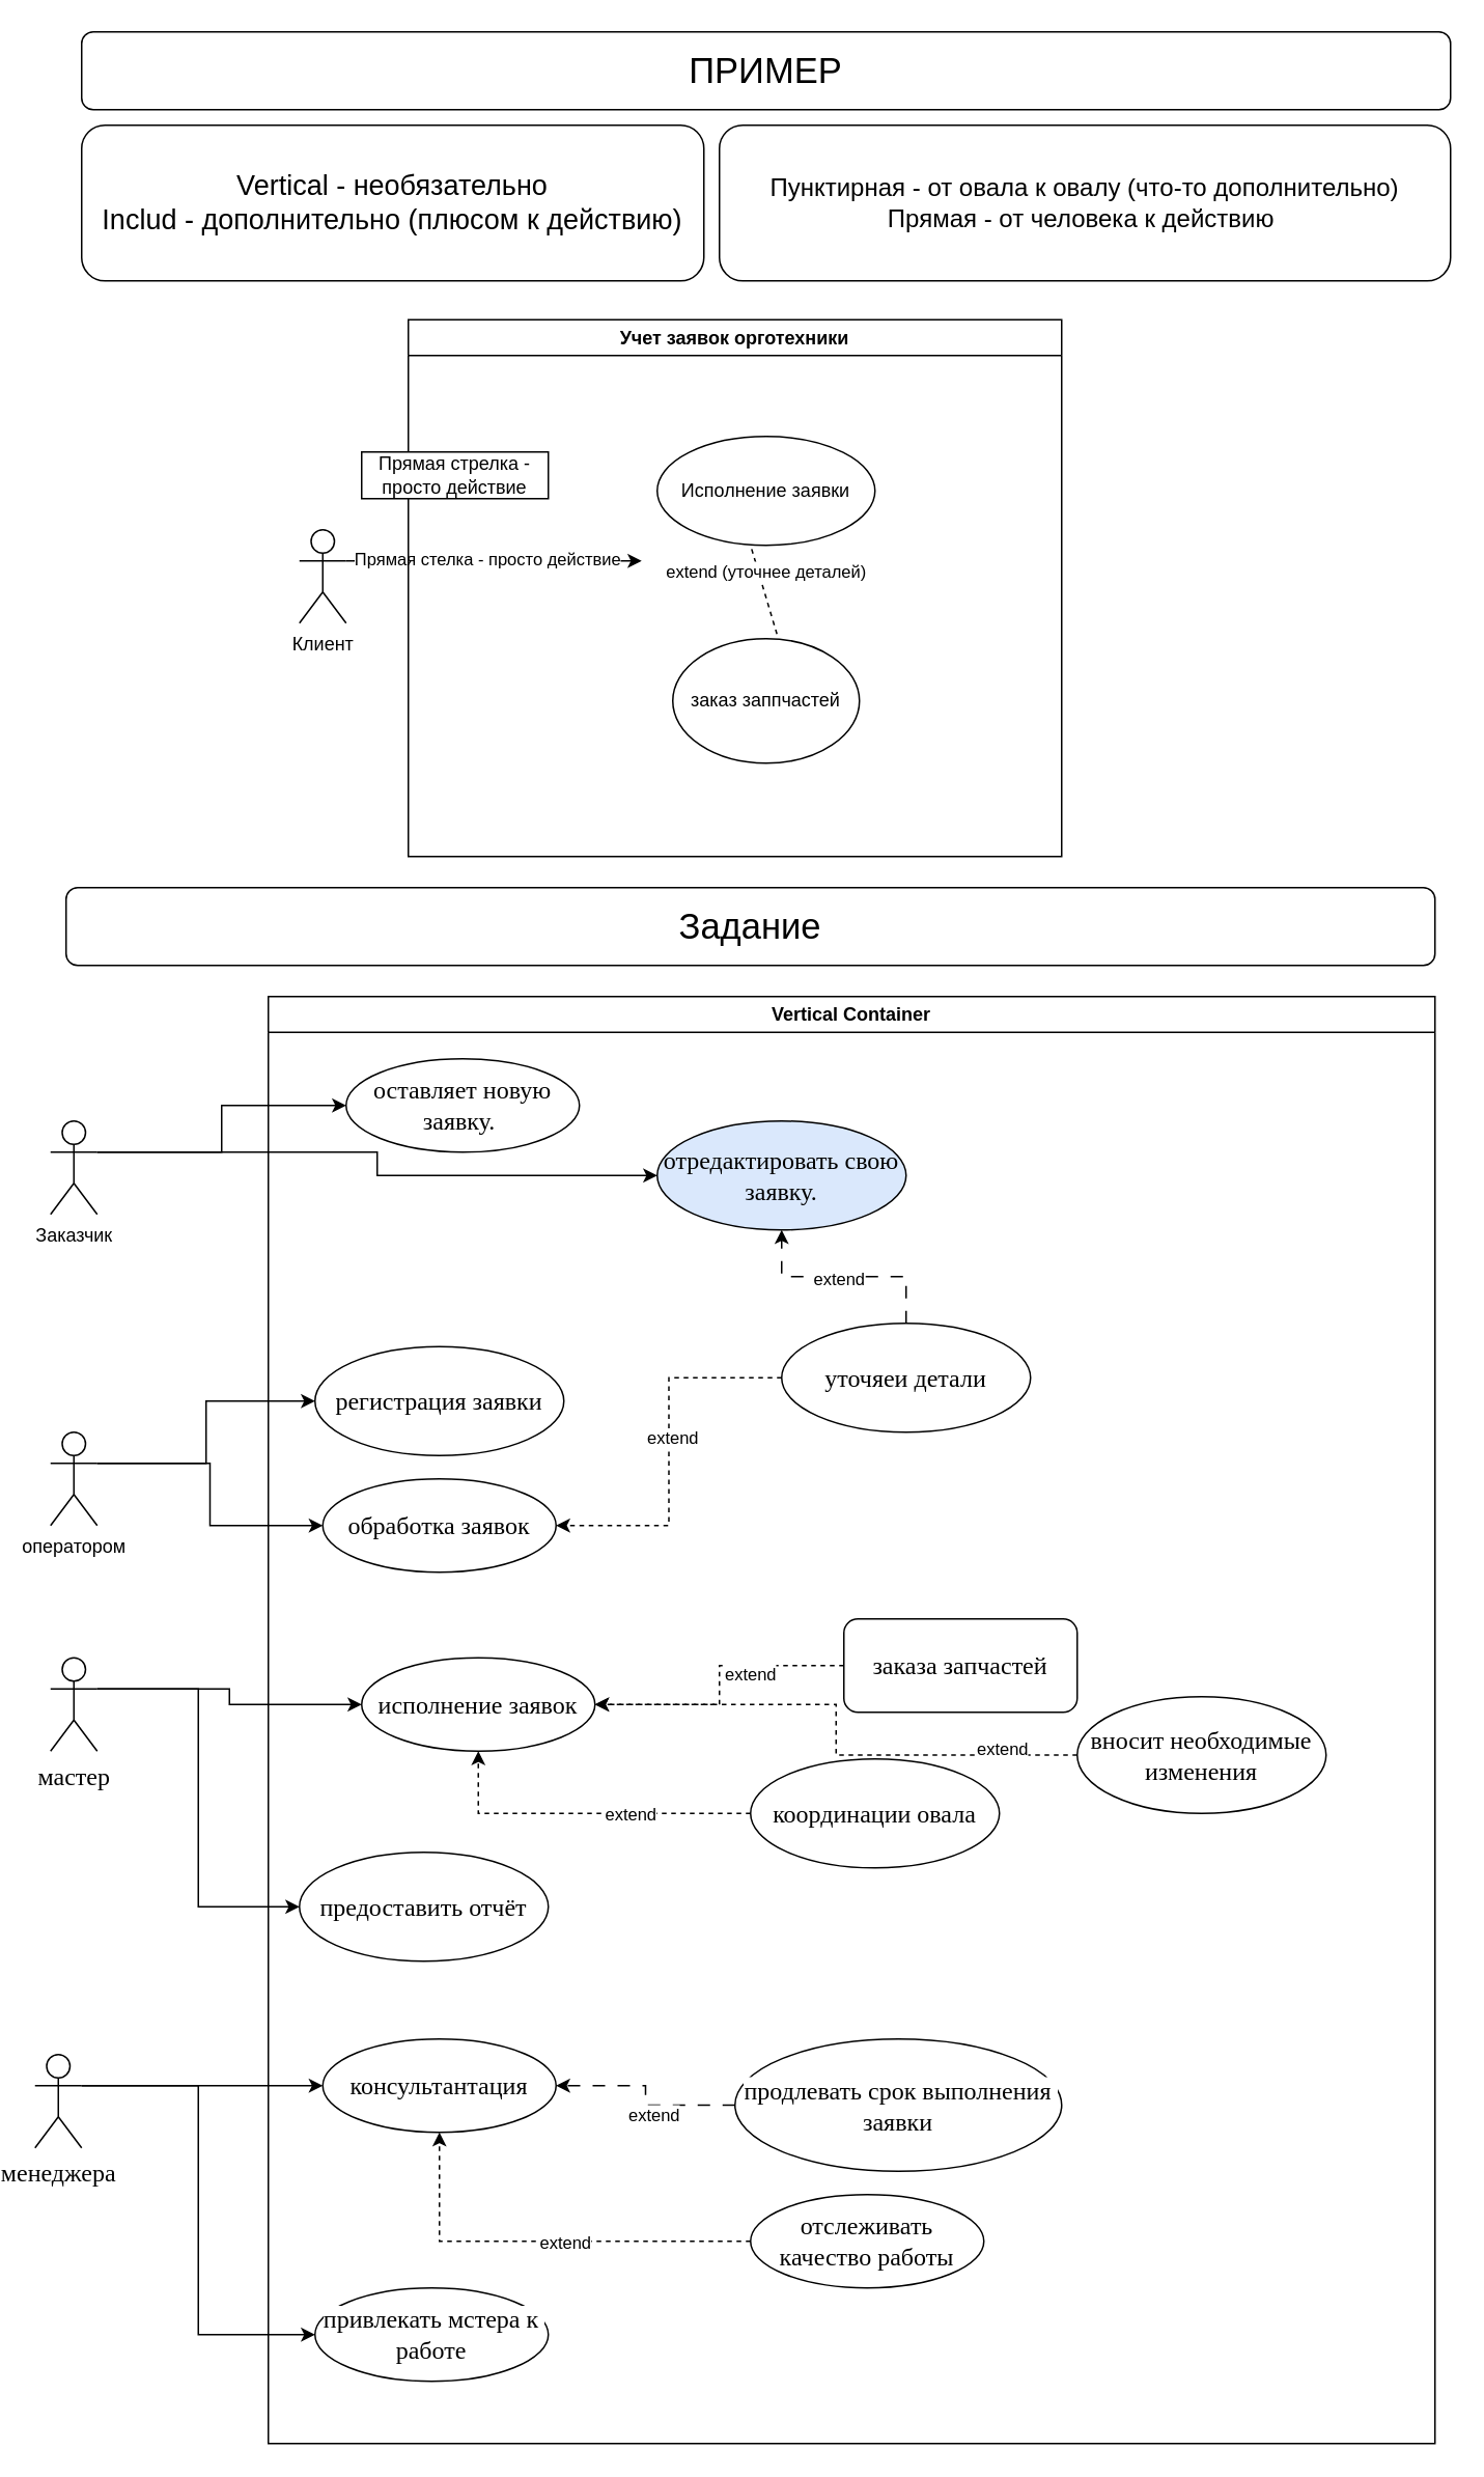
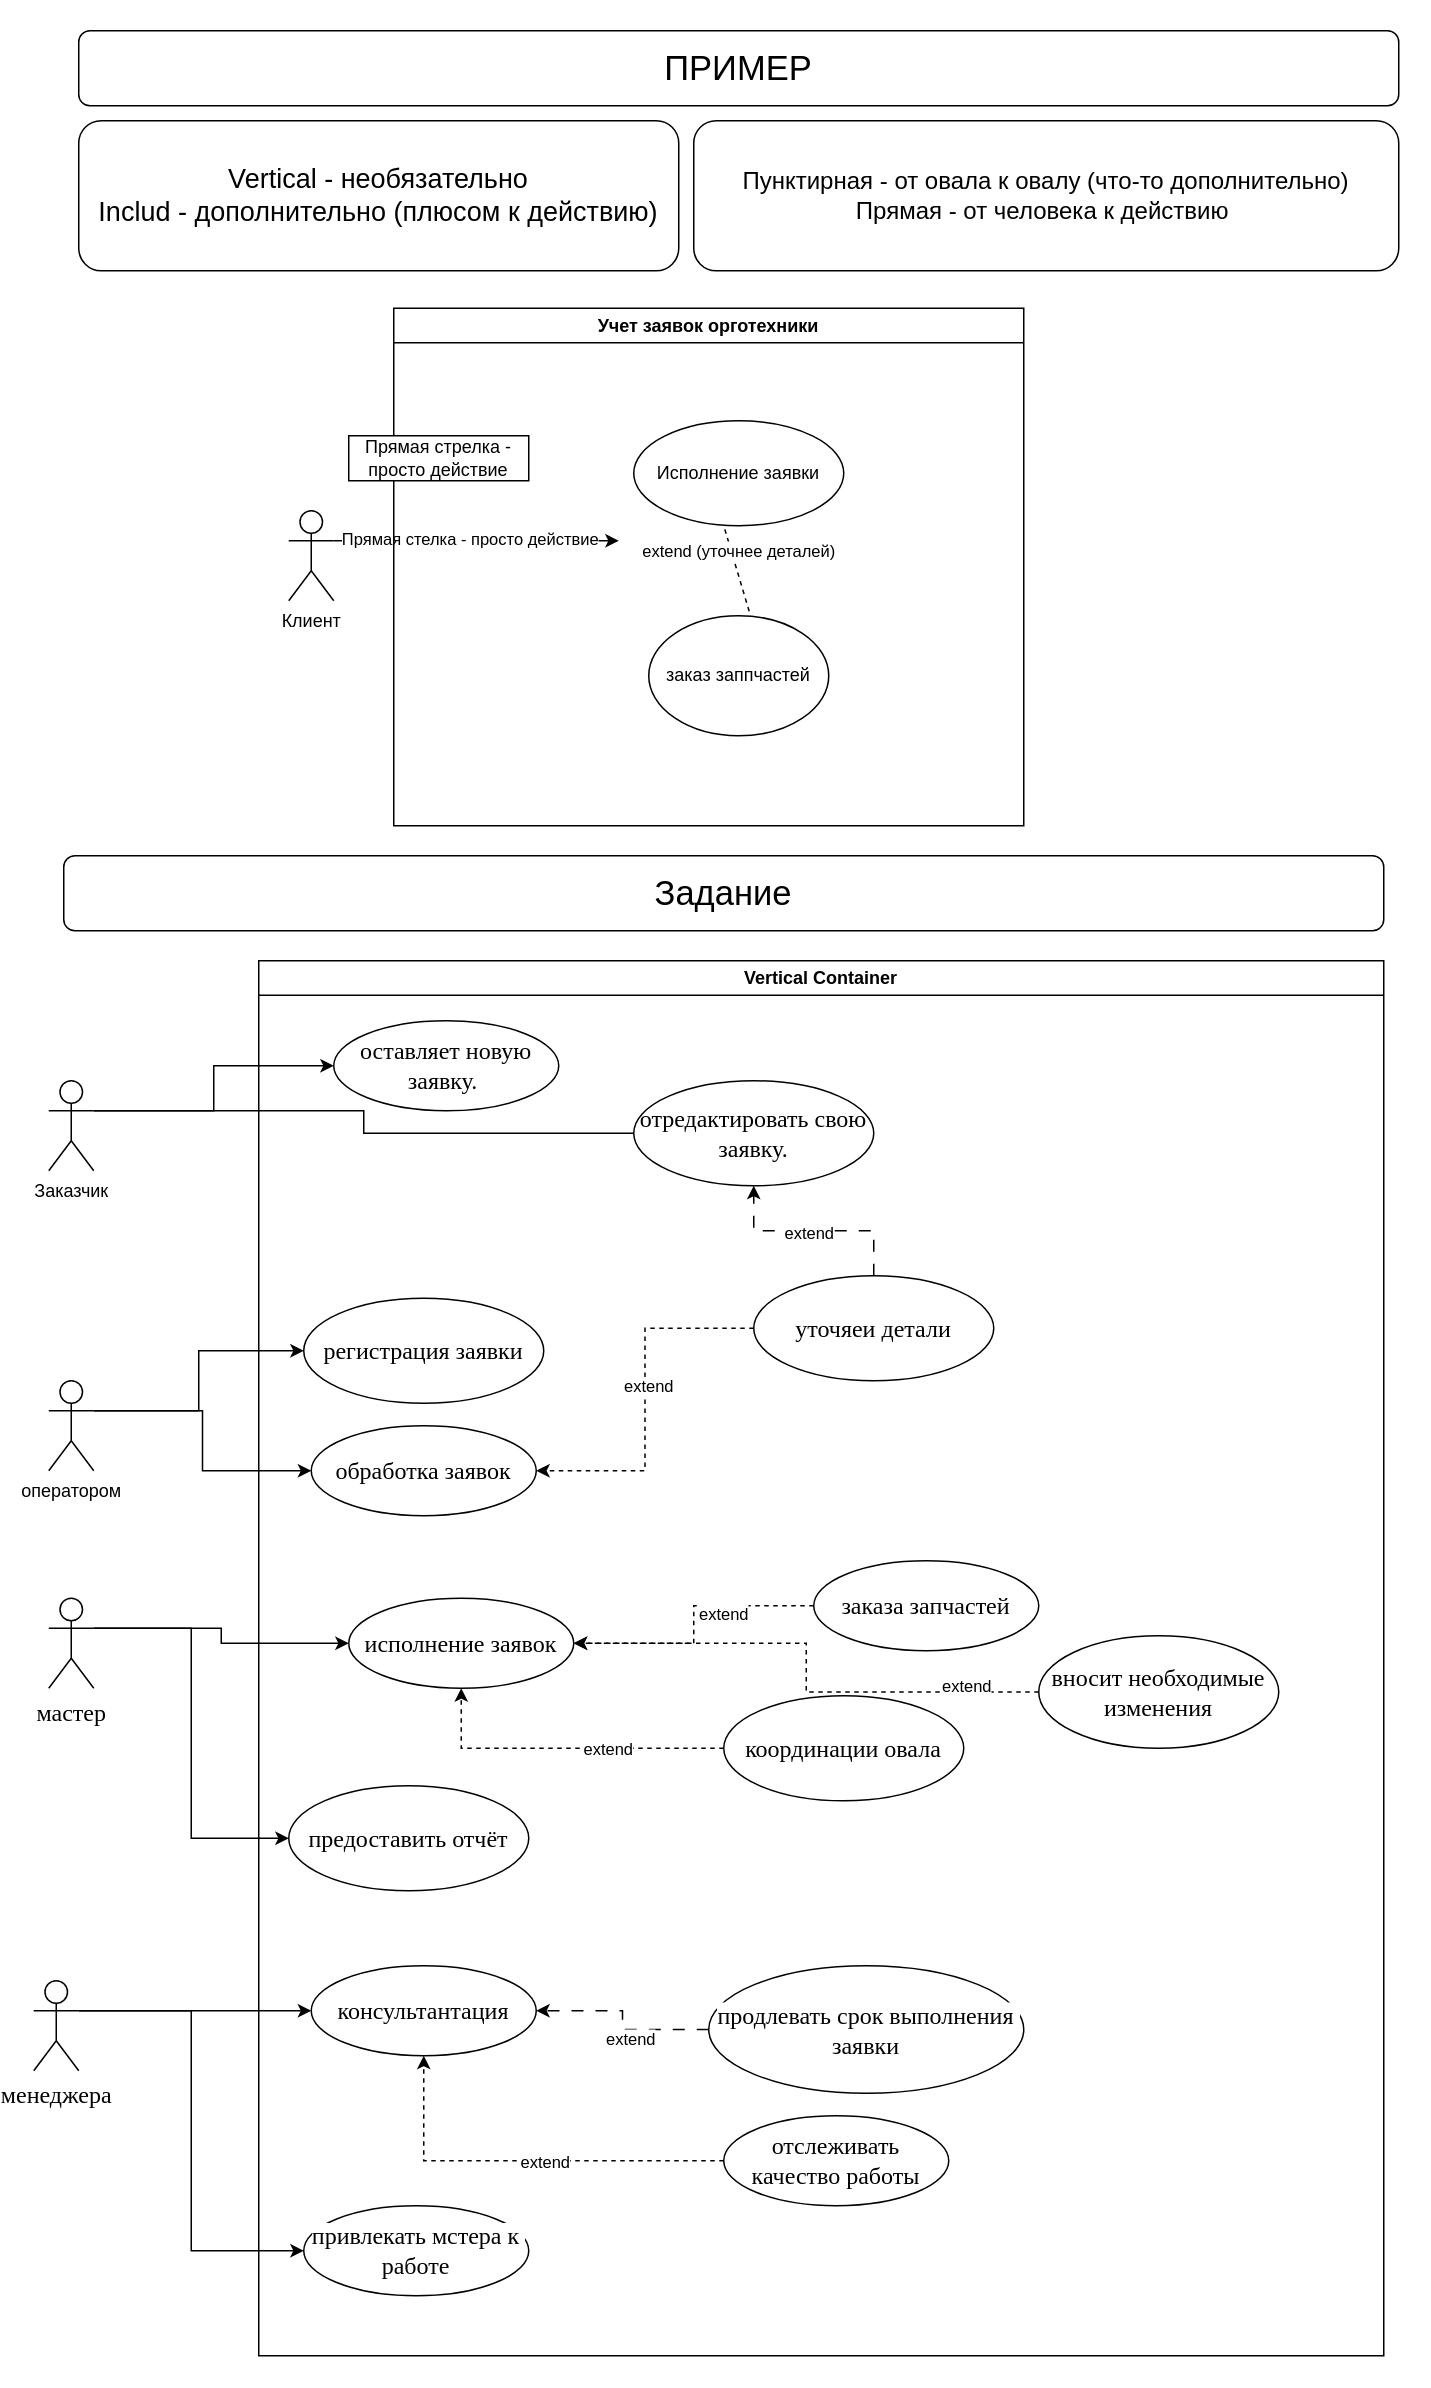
- <mxCell id="44" style="edgeStyle=orthogonalEdgeStyle;rounded=0;orthogonalLoop=1;jettySize=auto;html=1;exitX=1;exitY=0.333;exitDx=0;exitDy=0;exitPerimeter=0;" edge="1" parent="1" source="45" target="15"><mxGeometry relative="1" as="geometry" /></mxCell>
+ <mxCell id="44" style="edgeStyle=orthogonalEdgeStyle;rounded=0;orthogonalLoop=1;jettySize=auto;html=1;exitX=1;exitY=0.333;exitDx=0;exitDy=0;exitPerimeter=0;endArrow=none;" edge="1" parent="1" source="45" target="15"><mxGeometry relative="1" as="geometry" /></mxCell>
- <mxCell id="15" value="&lt;span id=&quot;docs-internal-guid-44100601-7fff-1263-8ec4-2a80e078338a&quot;&gt;&lt;span style=&quot;font-size: 12pt; font-family: &amp;quot;Times New Roman&amp;quot;, serif; font-variant-numeric: normal; font-variant-east-asian: normal; font-variant-alternates: normal; font-variant-position: normal; vertical-align: baseline; white-space-collapse: preserve;&quot;&gt;отредактировать свою заявку&lt;/span&gt;&lt;span style=&quot;font-size: 12pt; font-family: &amp;quot;Times New Roman&amp;quot;, serif; font-variant-numeric: normal; font-variant-east-asian: normal; font-variant-alternates: normal; font-variant-position: normal; vertical-align: baseline; white-space-collapse: preserve;&quot;&gt;.&lt;/span&gt;&lt;/span&gt;" style="ellipse;whiteSpace=wrap;html=1;fillColor=#dae8fc;" vertex="1" parent="14"><mxGeometry x="250" y="80" width="160" height="70" as="geometry" /></mxCell>
+ <mxCell id="15" value="&lt;span id=&quot;docs-internal-guid-44100601-7fff-1263-8ec4-2a80e078338a&quot;&gt;&lt;span style=&quot;font-size: 12pt; font-family: &amp;quot;Times New Roman&amp;quot;, serif; font-variant-numeric: normal; font-variant-east-asian: normal; font-variant-alternates: normal; font-variant-position: normal; vertical-align: baseline; white-space-collapse: preserve;&quot;&gt;отредактировать свою заявку&lt;/span&gt;&lt;span style=&quot;font-size: 12pt; font-family: &amp;quot;Times New Roman&amp;quot;, serif; font-variant-numeric: normal; font-variant-east-asian: normal; font-variant-alternates: normal; font-variant-position: normal; vertical-align: baseline; white-space-collapse: preserve;&quot;&gt;.&lt;/span&gt;&lt;/span&gt;" style="ellipse;whiteSpace=wrap;html=1;" vertex="1" parent="14"><mxGeometry x="250" y="80" width="160" height="70" as="geometry" /></mxCell>
- <mxCell id="21" value="&lt;span id=&quot;docs-internal-guid-deab1e79-7fff-ab1b-fac1-200954512941&quot;&gt;&lt;span style=&quot;font-size: 12pt; font-family: &amp;quot;Times New Roman&amp;quot;, serif; font-variant-numeric: normal; font-variant-east-asian: normal; font-variant-alternates: normal; font-variant-position: normal; vertical-align: baseline; white-space-collapse: preserve; background-color: rgb(255, 255, 255);&quot;&gt;заказа запчастей&lt;/span&gt;&lt;/span&gt;" style="whiteSpace=wrap;html=1;rounded=1;" vertex="1" parent="14"><mxGeometry x="370" y="400" width="150" height="60" as="geometry" /></mxCell>
+ <mxCell id="21" value="&lt;span id=&quot;docs-internal-guid-deab1e79-7fff-ab1b-fac1-200954512941&quot;&gt;&lt;span style=&quot;font-size: 12pt; font-family: &amp;quot;Times New Roman&amp;quot;, serif; font-variant-numeric: normal; font-variant-east-asian: normal; font-variant-alternates: normal; font-variant-position: normal; vertical-align: baseline; white-space-collapse: preserve; background-color: rgb(255, 255, 255);&quot;&gt;заказа запчастей&lt;/span&gt;&lt;/span&gt;" style="ellipse;whiteSpace=wrap;html=1;" vertex="1" parent="14"><mxGeometry x="370" y="400" width="150" height="60" as="geometry" /></mxCell>
